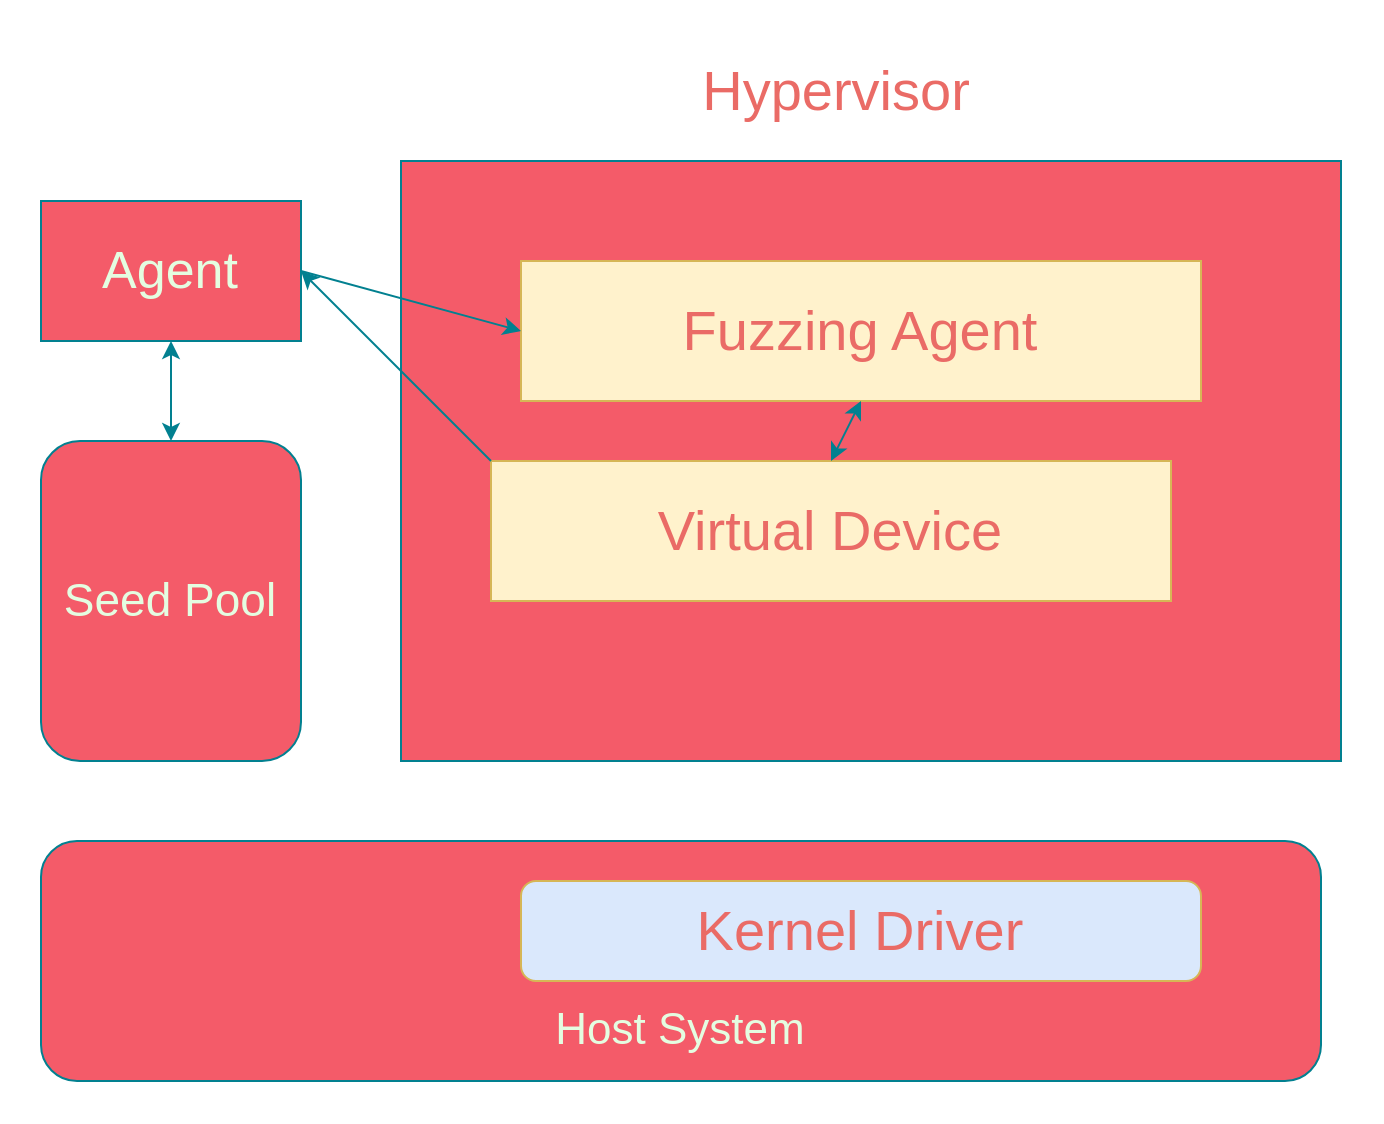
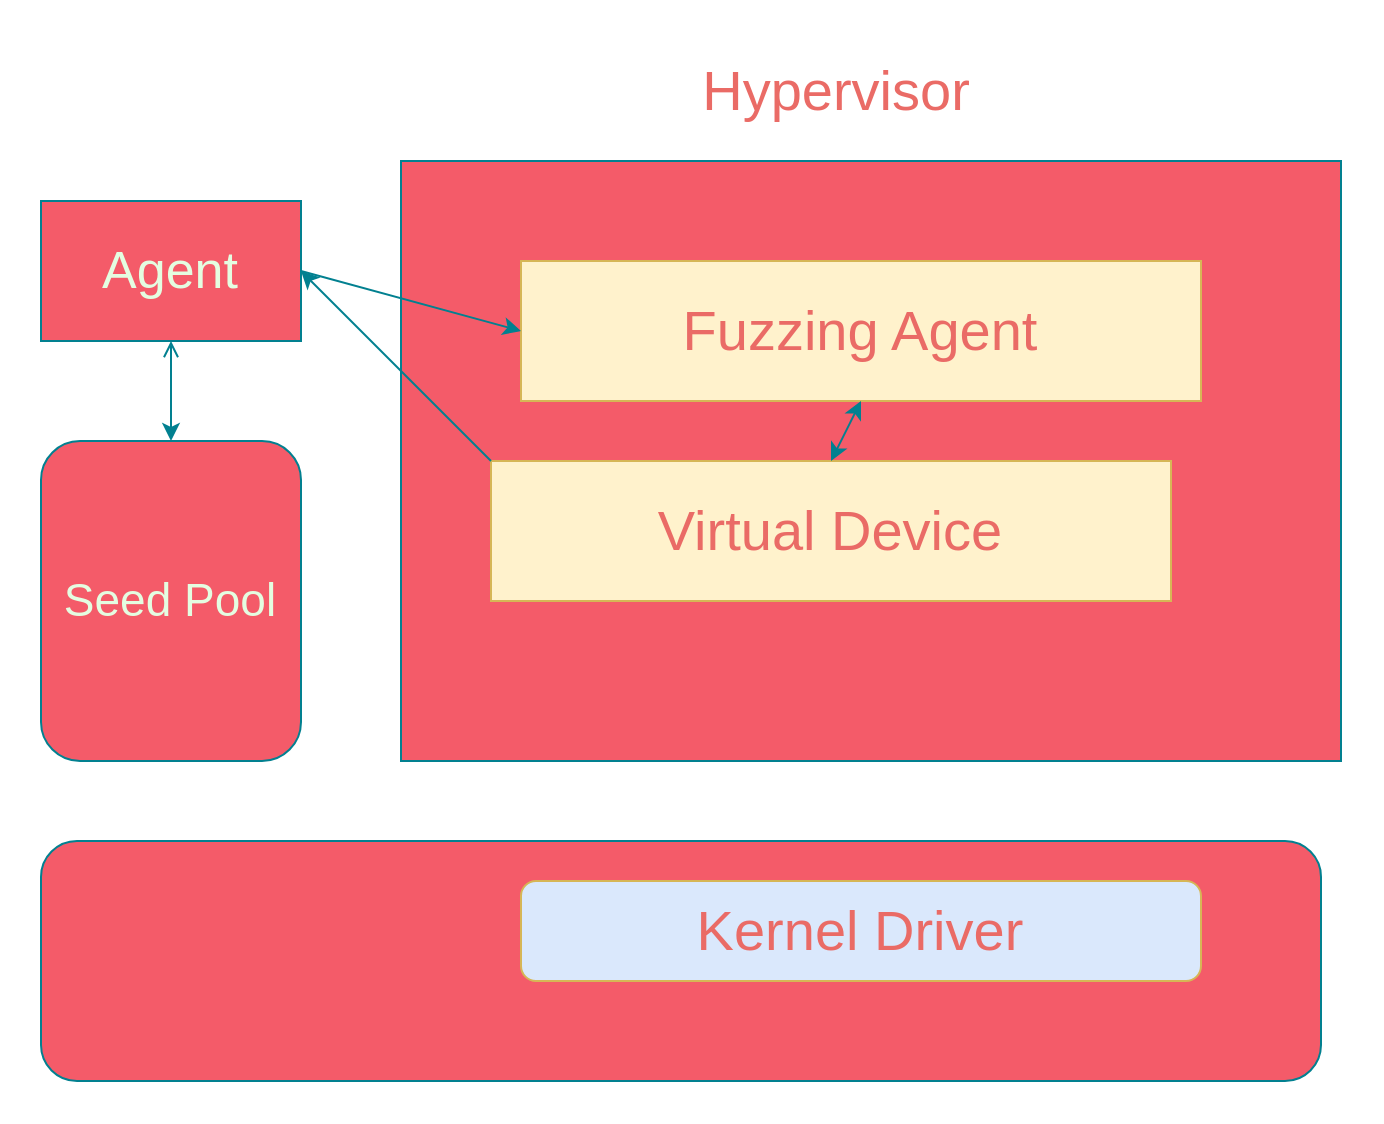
- <mxCell id="11" value="" style="endArrow=classic;startArrow=classic;html=1;rounded=0;strokeColor=#028090;fontColor=#E4FDE1;fillColor=#F45B69;entryX=0.5;entryY=1;entryDx=0;entryDy=0;exitX=0.5;exitY=0;exitDx=0;exitDy=0;" edge="1" parent="1" source="7" target="8"><mxGeometry width="50" height="50" relative="1" as="geometry"><mxPoint x="270" y="410" as="sourcePoint" /><mxPoint x="320" y="360" as="targetPoint" /></mxGeometry></mxCell>
+ <mxCell id="11" value="" style="endArrow=open;startArrow=classic;html=1;rounded=0;strokeColor=#028090;fontColor=#E4FDE1;fillColor=#F45B69;entryX=0.5;entryY=1;entryDx=0;entryDy=0;exitX=0.5;exitY=0;exitDx=0;exitDy=0;" edge="1" parent="1" source="7" target="8"><mxGeometry width="50" height="50" relative="1" as="geometry"><mxPoint x="270" y="410" as="sourcePoint" /><mxPoint x="320" y="360" as="targetPoint" /></mxGeometry></mxCell>
- <mxCell id="13" value="&lt;font style=&quot;font-size: 13px;&quot;&gt;&lt;font style=&quot;font-size: 14px;&quot;&gt;&lt;font style=&quot;font-size: 15px;&quot;&gt;&lt;font style=&quot;font-size: 16px;&quot;&gt;&lt;font style=&quot;font-size: 17px;&quot;&gt;&lt;font style=&quot;font-size: 18px;&quot;&gt;&lt;font style=&quot;font-size: 19px;&quot;&gt;&lt;font style=&quot;font-size: 20px;&quot;&gt;&lt;font style=&quot;font-size: 21px;&quot;&gt;&lt;font style=&quot;font-size: 22px;&quot;&gt;Host System&lt;/font&gt;&lt;/font&gt;&lt;/font&gt;&lt;/font&gt;&lt;/font&gt;&lt;/font&gt;&lt;/font&gt;&lt;/font&gt;&lt;/font&gt;&lt;/font&gt;" style="text;html=1;strokeColor=none;fillColor=none;align=center;verticalAlign=middle;whiteSpace=wrap;rounded=0;fontColor=#E4FDE1;" vertex="1" parent="1"><mxGeometry x="257" y="500" width="166" height="30" as="geometry" /></mxCell>
